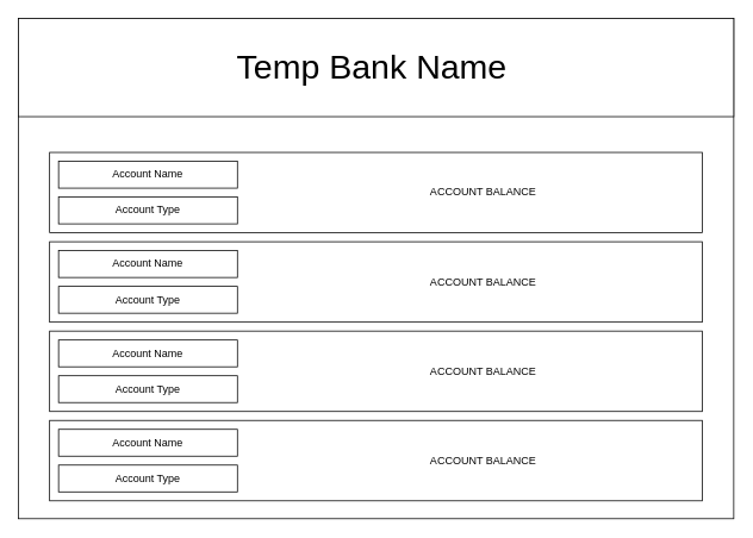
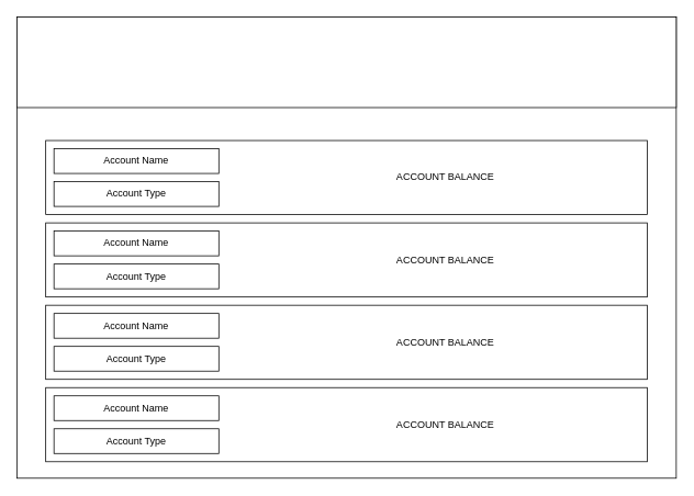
- <mxCell id="4" value="&lt;font style=&quot;font-size: 38px;&quot;&gt;Temp Bank Name&lt;/font&gt;&lt;span style=&quot;&quot;&gt;&lt;/span&gt;" style="text;html=1;strokeColor=none;fillColor=none;align=center;verticalAlign=middle;whiteSpace=wrap;rounded=0;" vertex="1" parent="1"><mxGeometry x="208" y="60" width="415" height="30" as="geometry" /></mxCell>
